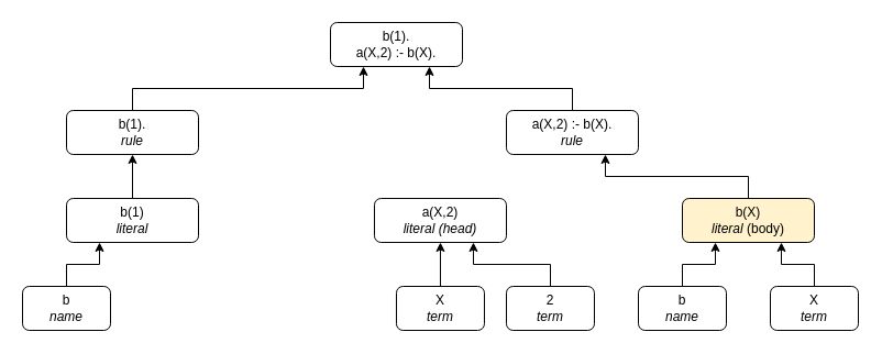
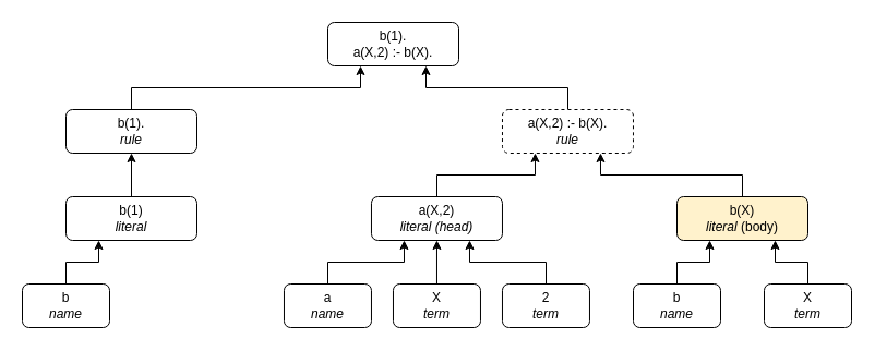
- <mxCell id="6" value="&lt;div&gt;a(X,2) :- b(X).&lt;/div&gt;&lt;i&gt;rule&lt;/i&gt;" style="rounded=1;whiteSpace=wrap;html=1;" vertex="1" parent="1"><mxGeometry x="459.97" y="100" width="120" height="40" as="geometry" /></mxCell>
+ <mxCell id="6" value="&lt;div&gt;a(X,2) :- b(X).&lt;/div&gt;&lt;i&gt;rule&lt;/i&gt;" style="rounded=1;whiteSpace=wrap;html=1;dashed=1;" vertex="1" parent="1"><mxGeometry x="459.97" y="100" width="120" height="40" as="geometry" /></mxCell>
+ <mxCell id="11" style="edgeStyle=orthogonalEdgeStyle;rounded=0;orthogonalLoop=1;jettySize=auto;html=1;entryX=0.25;entryY=1;entryDx=0;entryDy=0;" edge="1" parent="1" source="12" target="6"><mxGeometry relative="1" as="geometry" /></mxCell>
+ <mxCell id="15" style="edgeStyle=orthogonalEdgeStyle;rounded=0;orthogonalLoop=1;jettySize=auto;html=1;entryX=0.25;entryY=1;entryDx=0;entryDy=0;" edge="1" parent="1" source="16" target="12"><mxGeometry relative="1" as="geometry" /></mxCell>
+ <mxCell id="16" value="&lt;div&gt;a&lt;br&gt;&lt;i&gt;name&lt;/i&gt;&lt;br&gt;&lt;/div&gt;&lt;i&gt;&lt;/i&gt;" style="rounded=1;whiteSpace=wrap;html=1;" vertex="1" parent="1"><mxGeometry x="259.97" y="260" width="80" height="40" as="geometry" /></mxCell>
